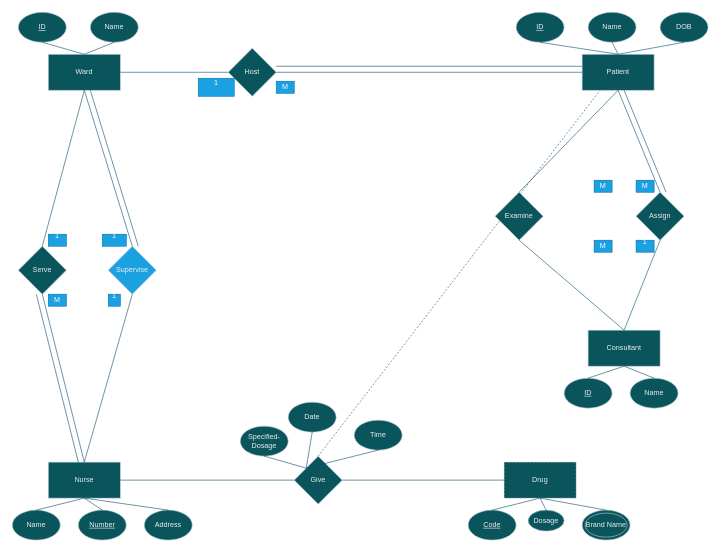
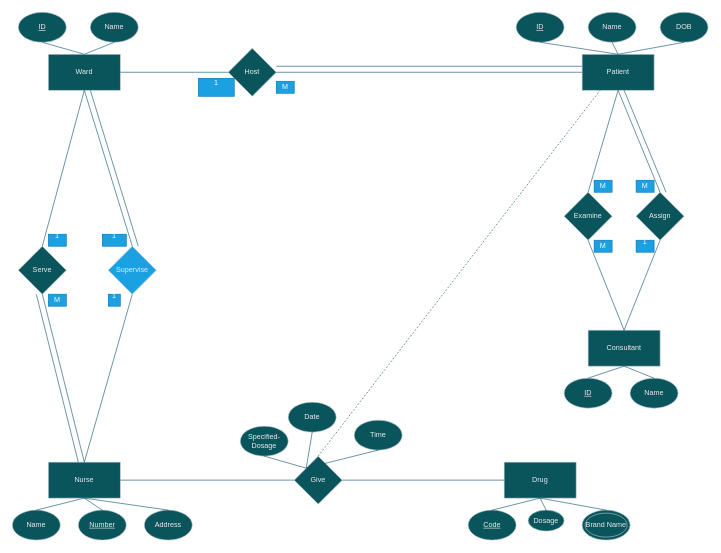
- <mxCell id="23" value="Examine" style="rhombus;whiteSpace=wrap;html=1;strokeColor=#BAC8D3;fontColor=#EEEEEE;fillColor=#09555B;" vertex="1" parent="1"><mxGeometry x="825" y="320" width="80" height="80" as="geometry" /></mxCell>
+ <mxCell id="23" value="Examine" style="rhombus;whiteSpace=wrap;html=1;strokeColor=#BAC8D3;fontColor=#EEEEEE;fillColor=#09555B;" vertex="1" parent="1"><mxGeometry x="940" y="320" width="80" height="80" as="geometry" /></mxCell>
- <mxCell id="3" value="Drug" style="rounded=0;whiteSpace=wrap;html=1;strokeColor=#BAC8D3;fontColor=#EEEEEE;fillColor=#09555B;dashed=1;" vertex="1" parent="1"><mxGeometry x="840" y="770" width="120" height="60" as="geometry" /></mxCell>
+ <mxCell id="3" value="Drug" style="rounded=0;whiteSpace=wrap;html=1;strokeColor=#BAC8D3;fontColor=#EEEEEE;fillColor=#09555B;" vertex="1" parent="1"><mxGeometry x="840" y="770" width="120" height="60" as="geometry" /></mxCell>
